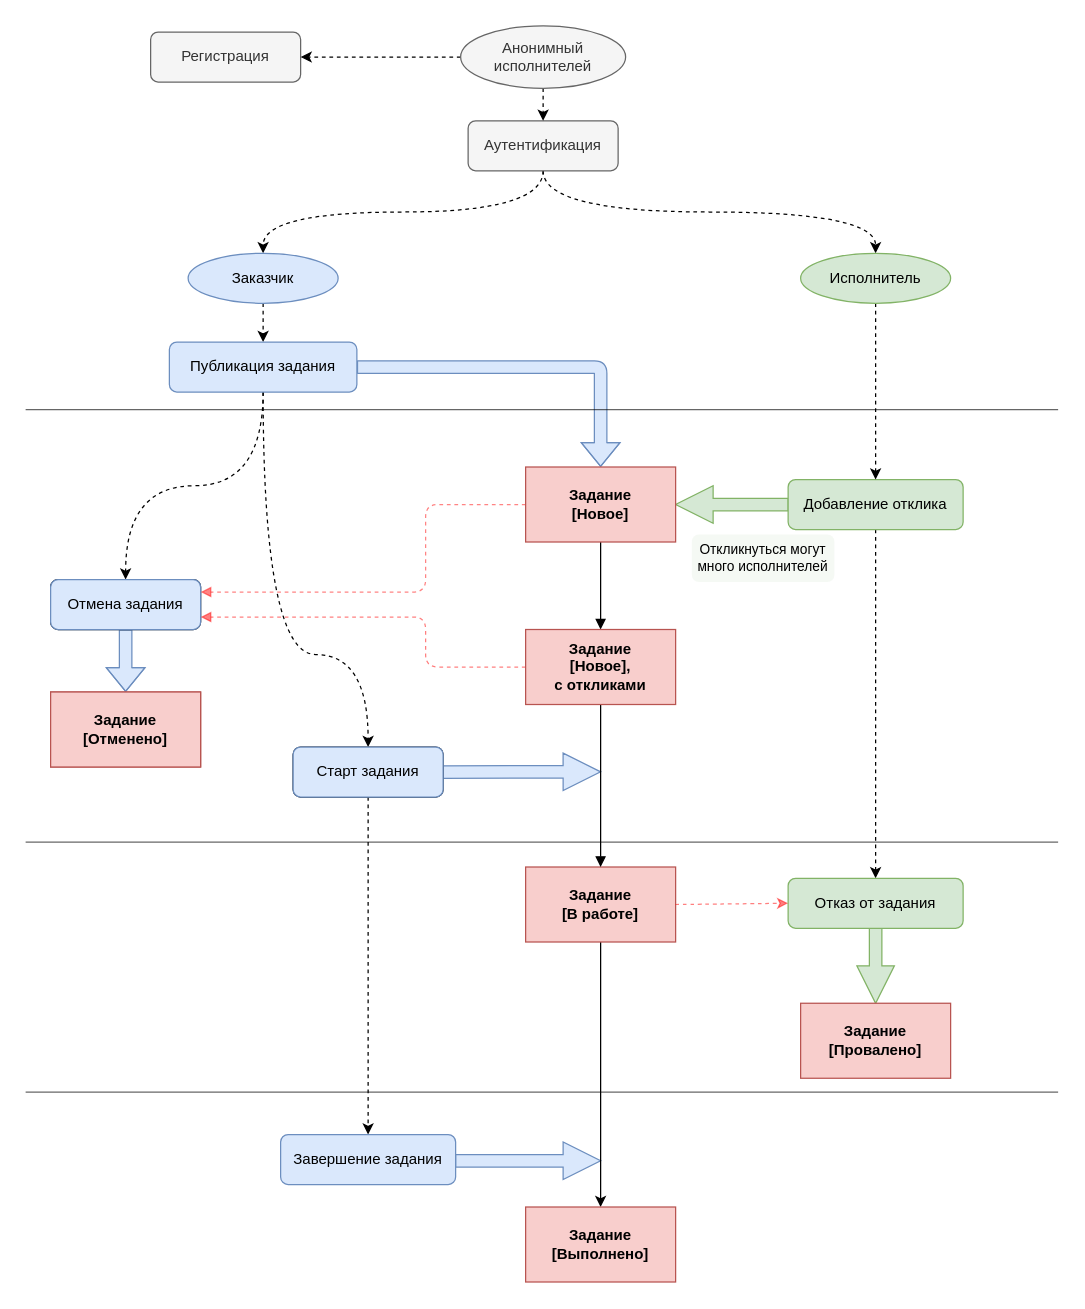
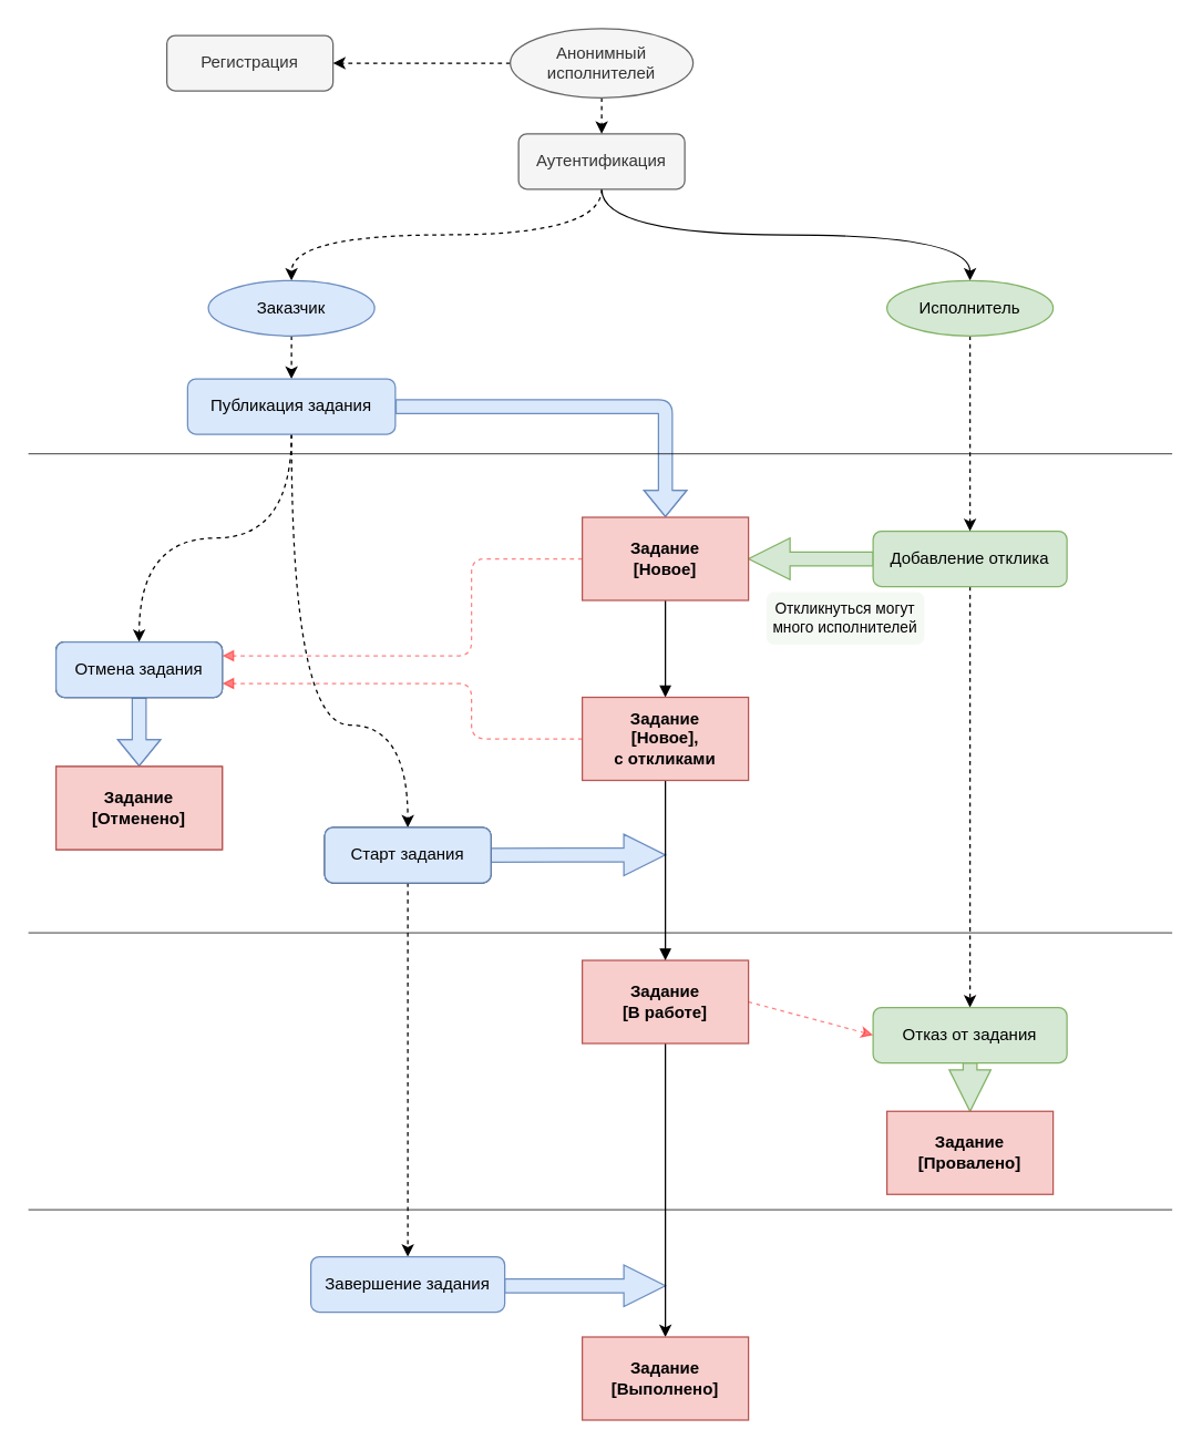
- <mxCell id="4" style="edgeStyle=orthogonalEdgeStyle;orthogonalLoop=1;jettySize=auto;html=1;exitX=0.5;exitY=1;exitDx=0;exitDy=0;entryX=0.5;entryY=0;entryDx=0;entryDy=0;dashed=1;curved=1;" edge="1" parent="1" source="5" target="28"><mxGeometry relative="1" as="geometry" /></mxCell>
+ <mxCell id="4" style="edgeStyle=orthogonalEdgeStyle;orthogonalLoop=1;jettySize=auto;html=1;exitX=0.5;exitY=1;exitDx=0;exitDy=0;entryX=0.5;entryY=0;entryDx=0;entryDy=0;dashed=0;curved=1;" edge="1" parent="1" source="5" target="28"><mxGeometry relative="1" as="geometry" /></mxCell>
- <mxCell id="16" value="Отказ от задания" style="rounded=1;whiteSpace=wrap;html=1;fillColor=#d5e8d4;strokeColor=#82b366;" vertex="1" parent="1"><mxGeometry x="630" y="702" width="140" height="40" as="geometry" /></mxCell>
+ <mxCell id="16" value="Отказ от задания" style="rounded=1;whiteSpace=wrap;html=1;fillColor=#d5e8d4;strokeColor=#82b366;" vertex="1" parent="1"><mxGeometry x="630" y="727" width="140" height="40" as="geometry" /></mxCell>
